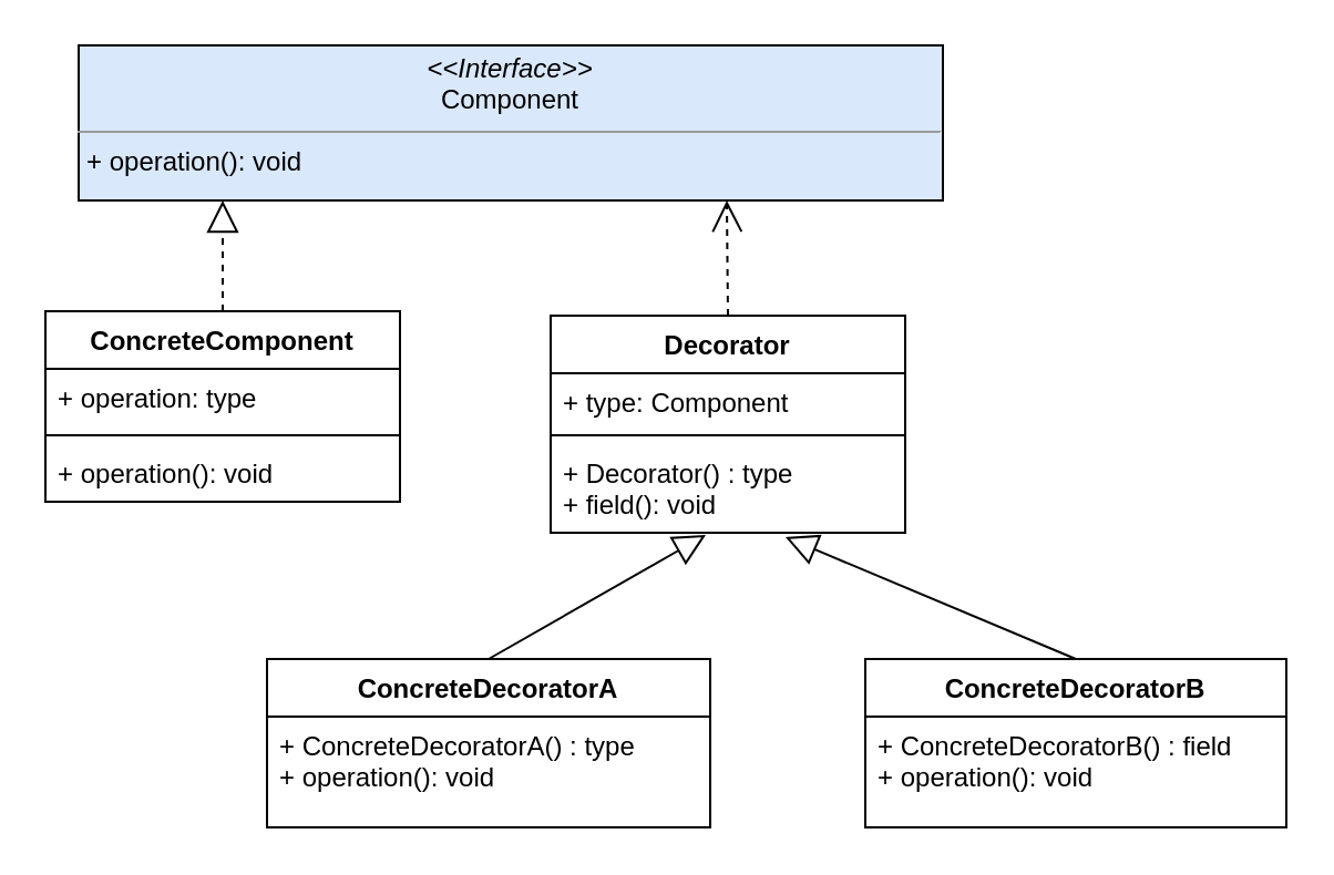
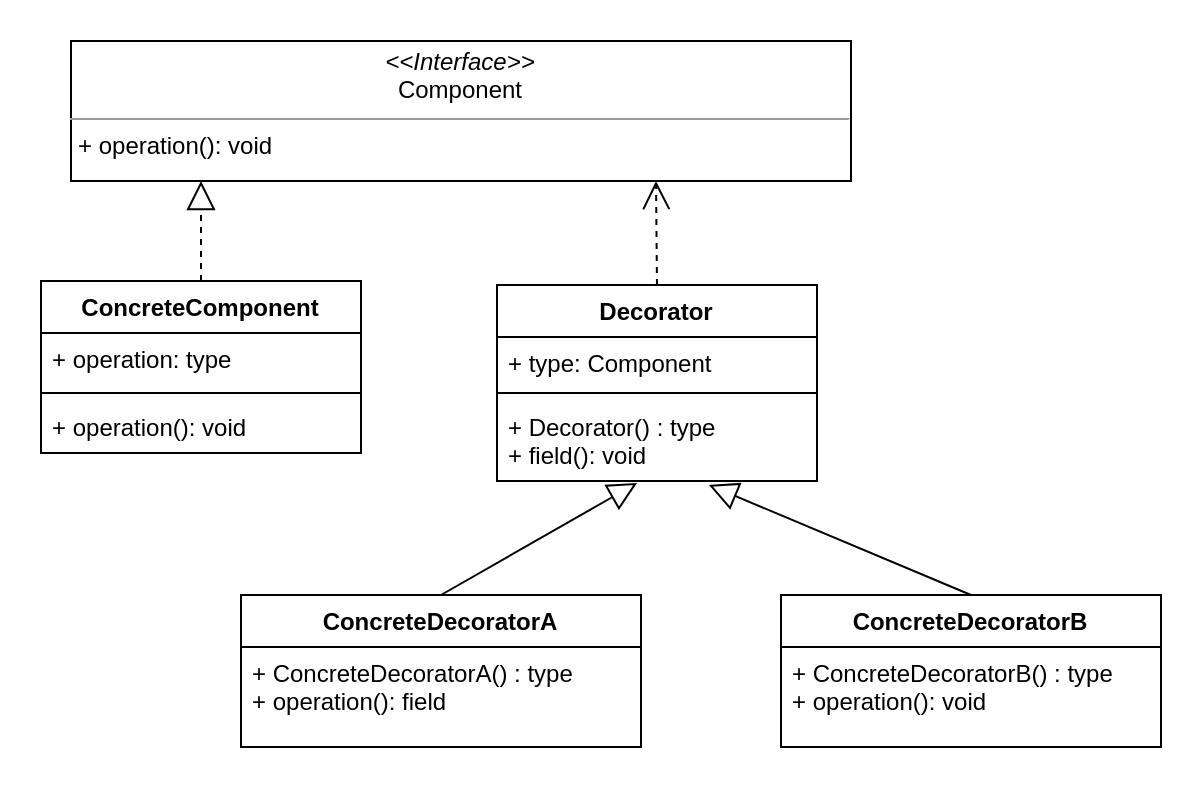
- <mxCell id="6" value="&lt;p style=&quot;margin: 0px ; margin-top: 4px ; text-align: center&quot;&gt;&lt;i&gt;&amp;lt;&amp;lt;Interface&amp;gt;&amp;gt;&lt;/i&gt;&lt;br&gt;Component&lt;/p&gt;&lt;hr size=&quot;1&quot;&gt;&lt;p style=&quot;margin: 0px ; margin-left: 4px&quot;&gt;+ operation(): void&lt;br&gt;&lt;/p&gt;" style="verticalAlign=top;align=left;overflow=fill;fontSize=12;fontFamily=Helvetica;html=1;fillColor=#dae8fc;" vertex="1" parent="1"><mxGeometry x="35" y="20" width="390" height="70" as="geometry" /></mxCell>
+ <mxCell id="6" value="&lt;p style=&quot;margin: 0px ; margin-top: 4px ; text-align: center&quot;&gt;&lt;i&gt;&amp;lt;&amp;lt;Interface&amp;gt;&amp;gt;&lt;/i&gt;&lt;br&gt;Component&lt;/p&gt;&lt;hr size=&quot;1&quot;&gt;&lt;p style=&quot;margin: 0px ; margin-left: 4px&quot;&gt;+ operation(): void&lt;br&gt;&lt;/p&gt;" style="verticalAlign=top;align=left;overflow=fill;fontSize=12;fontFamily=Helvetica;html=1;" vertex="1" parent="1"><mxGeometry x="35" y="20" width="390" height="70" as="geometry" /></mxCell>
- <mxCell id="12" value="+ ConcreteDecoratorA() : type&#10;+ operation(): void&#10;" style="text;strokeColor=none;fillColor=none;align=left;verticalAlign=top;spacingLeft=4;spacingRight=4;overflow=hidden;rotatable=0;points=[[0,0.5],[1,0.5]];portConstraint=eastwest;" vertex="1" parent="11"><mxGeometry y="26" width="200" height="50" as="geometry" /></mxCell>
+ <mxCell id="12" value="+ ConcreteDecoratorA() : type&#10;+ operation(): field&#10;" style="text;strokeColor=none;fillColor=none;align=left;verticalAlign=top;spacingLeft=4;spacingRight=4;overflow=hidden;rotatable=0;points=[[0,0.5],[1,0.5]];portConstraint=eastwest;" vertex="1" parent="11"><mxGeometry y="26" width="200" height="50" as="geometry" /></mxCell>
- <mxCell id="14" value="+ ConcreteDecoratorB() : field&#10;+ operation(): void&#10;" style="text;strokeColor=none;fillColor=none;align=left;verticalAlign=top;spacingLeft=4;spacingRight=4;overflow=hidden;rotatable=0;points=[[0,0.5],[1,0.5]];portConstraint=eastwest;" vertex="1" parent="13"><mxGeometry y="26" width="190" height="50" as="geometry" /></mxCell>
+ <mxCell id="14" value="+ ConcreteDecoratorB() : type&#10;+ operation(): void&#10;" style="text;strokeColor=none;fillColor=none;align=left;verticalAlign=top;spacingLeft=4;spacingRight=4;overflow=hidden;rotatable=0;points=[[0,0.5],[1,0.5]];portConstraint=eastwest;" vertex="1" parent="13"><mxGeometry y="26" width="190" height="50" as="geometry" /></mxCell>
